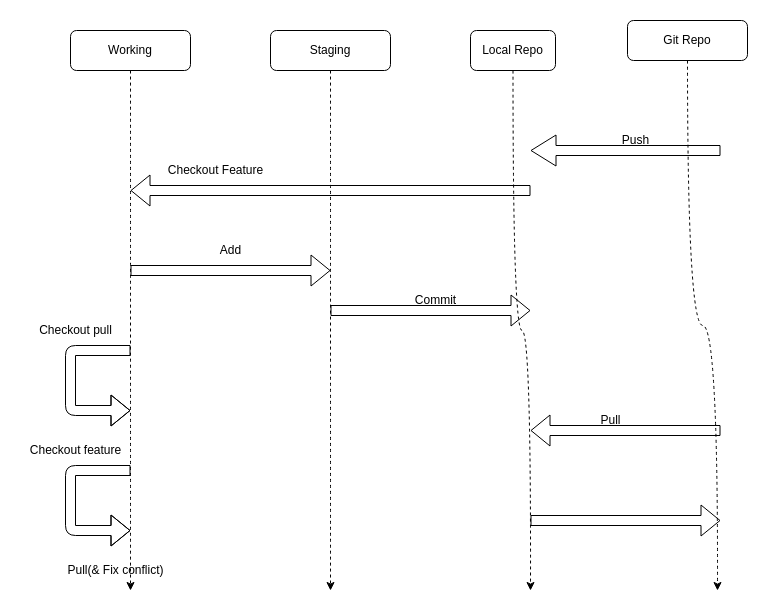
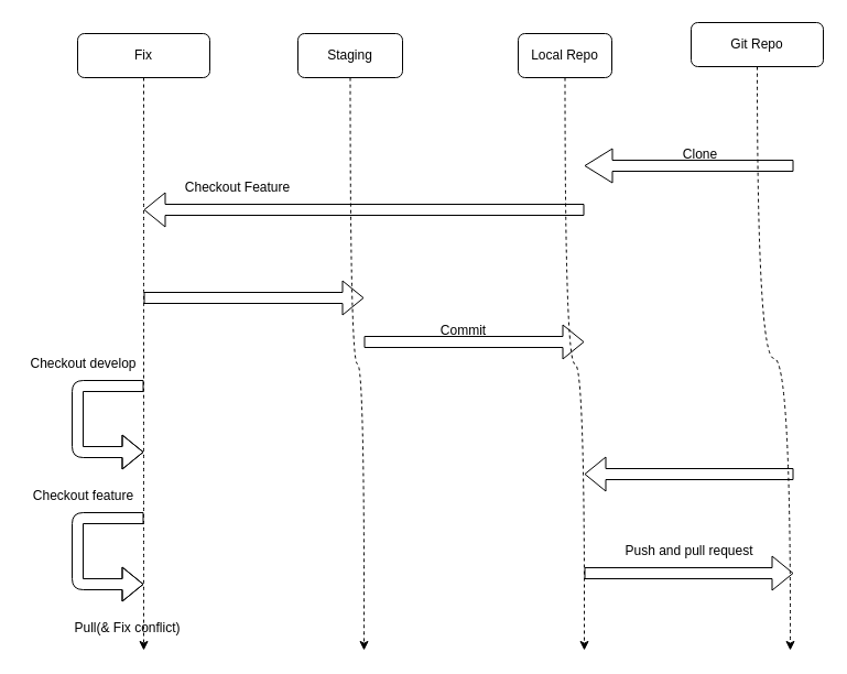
- <mxCell id="3" value="Working" style="rounded=1;whiteSpace=wrap;html=1;fontSize=12;glass=0;strokeWidth=1;shadow=0;" parent="1" vertex="1"><mxGeometry x="70" y="30" width="120" height="40" as="geometry" /></mxCell>
+ <mxCell id="3" value="Fix" style="rounded=1;whiteSpace=wrap;html=1;fontSize=12;glass=0;strokeWidth=1;shadow=0;" parent="1" vertex="1"><mxGeometry x="70" y="30" width="120" height="40" as="geometry" /></mxCell>
- <mxCell id="5" value="Staging" style="rounded=1;whiteSpace=wrap;html=1;fontSize=12;glass=0;strokeWidth=1;shadow=0;" parent="1" vertex="1"><mxGeometry x="270" y="30" width="120" height="40" as="geometry" /></mxCell>
+ <mxCell id="5" value="Staging" style="rounded=1;whiteSpace=wrap;html=1;fontSize=12;glass=0;strokeWidth=1;shadow=0;" parent="1" vertex="1"><mxGeometry x="270" y="30" width="95" height="40" as="geometry" /></mxCell>
- <mxCell id="11" value="Push" style="text;html=1;align=center;verticalAlign=middle;resizable=0;points=[];autosize=1;strokeColor=none;fillColor=none;" vertex="1" parent="1"><mxGeometry x="610" y="130" width="50" height="20" as="geometry" /></mxCell>
+ <mxCell id="11" value="Clone" style="text;html=1;align=center;verticalAlign=middle;resizable=0;points=[];autosize=1;strokeColor=none;fillColor=none;" vertex="1" parent="1"><mxGeometry x="610" y="130" width="50" height="20" as="geometry" /></mxCell>
- <mxCell id="16" value="Add" style="text;html=1;align=center;verticalAlign=middle;resizable=0;points=[];autosize=1;strokeColor=none;fillColor=none;" vertex="1" parent="1"><mxGeometry x="210" y="240" width="40" height="20" as="geometry" /></mxCell>
- <mxCell id="17" value="Commit" style="text;html=1;align=center;verticalAlign=middle;resizable=0;points=[];autosize=1;strokeColor=none;fillColor=none;" vertex="1" parent="1"><mxGeometry x="405" y="290" width="60" height="20" as="geometry" /></mxCell>
+ <mxCell id="17" value="Commit" style="text;html=1;align=center;verticalAlign=middle;resizable=0;points=[];autosize=1;strokeColor=none;fillColor=none;" vertex="1" parent="1"><mxGeometry x="390" y="290" width="60" height="20" as="geometry" /></mxCell>
- <mxCell id="20" value="Checkout pull" style="text;html=1;align=center;verticalAlign=middle;resizable=0;points=[];autosize=1;strokeColor=none;fillColor=none;" vertex="1" parent="1"><mxGeometry x="20" y="320" width="110" height="20" as="geometry" /></mxCell>
+ <mxCell id="20" value="Checkout develop" style="text;html=1;align=center;verticalAlign=middle;resizable=0;points=[];autosize=1;strokeColor=none;fillColor=none;" vertex="1" parent="1"><mxGeometry x="20" y="320" width="110" height="20" as="geometry" /></mxCell>
- <mxCell id="24" value="Pull" style="text;html=1;align=center;verticalAlign=middle;resizable=0;points=[];autosize=1;strokeColor=none;fillColor=none;" vertex="1" parent="1"><mxGeometry x="590" y="410" width="40" height="20" as="geometry" /></mxCell>
+ <mxCell id="26" value="Push and pull request" style="text;html=1;align=center;verticalAlign=middle;resizable=0;points=[];autosize=1;strokeColor=none;fillColor=none;" vertex="1" parent="1"><mxGeometry x="560" y="490" width="130" height="20" as="geometry" /></mxCell>
